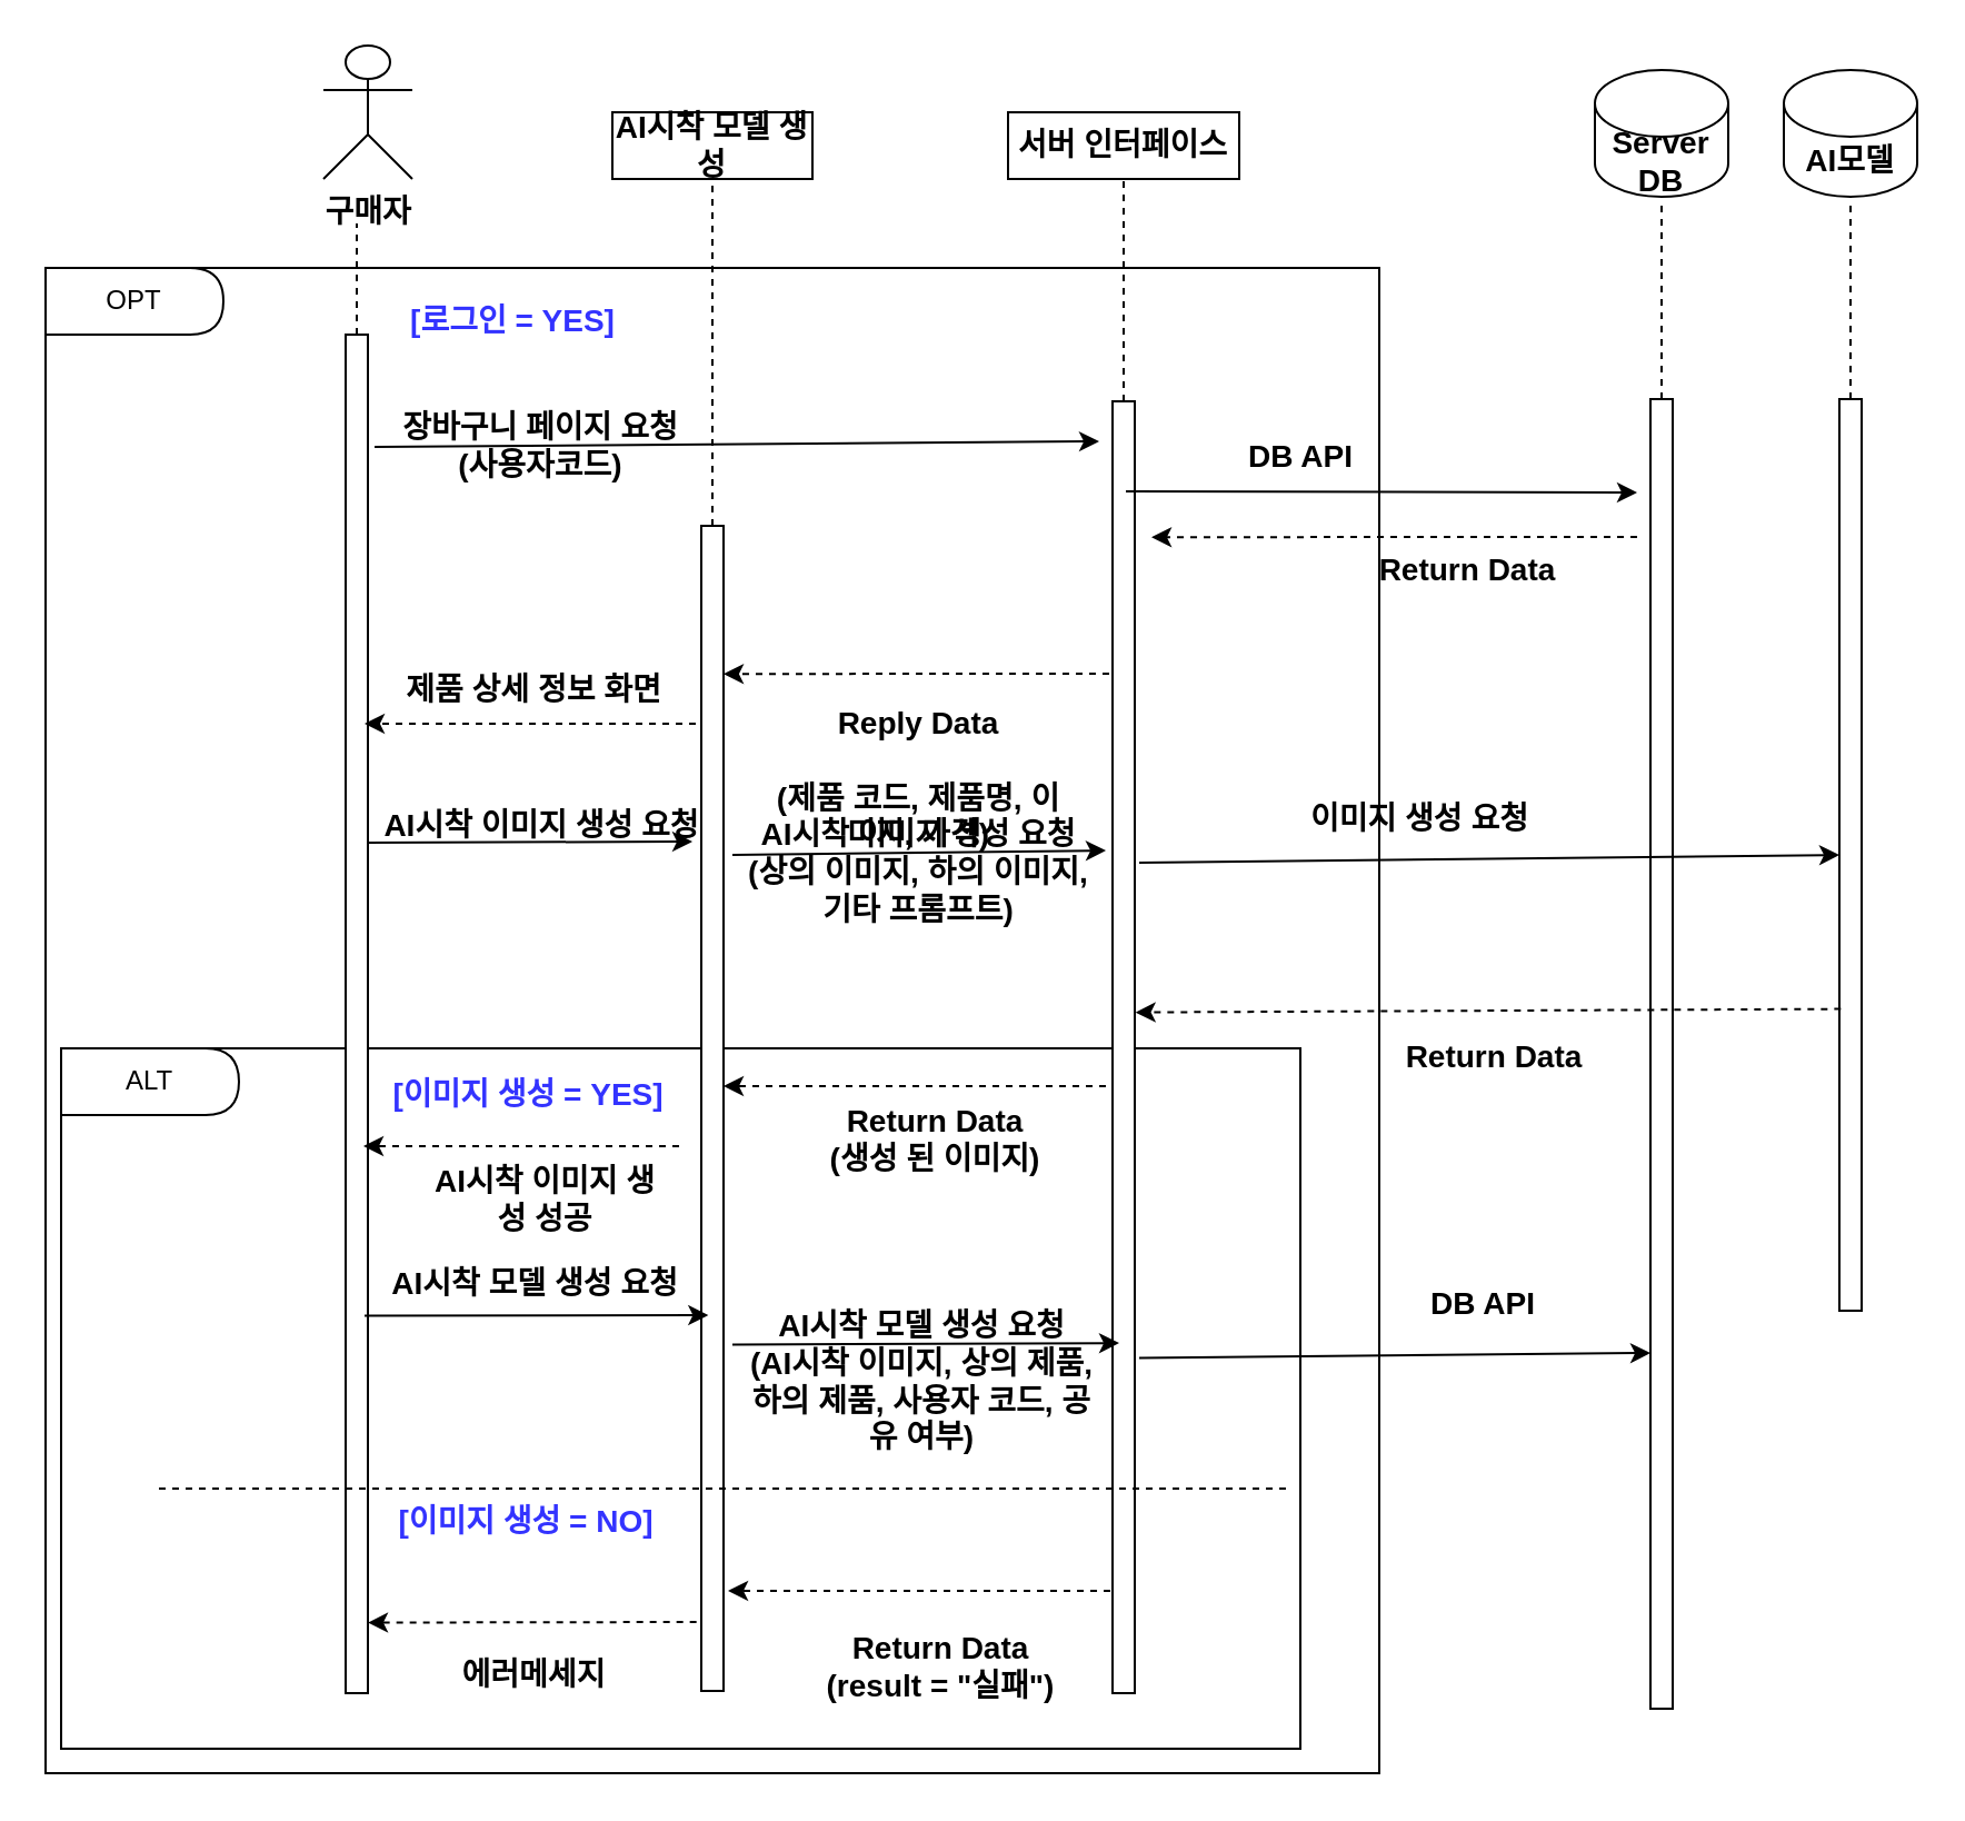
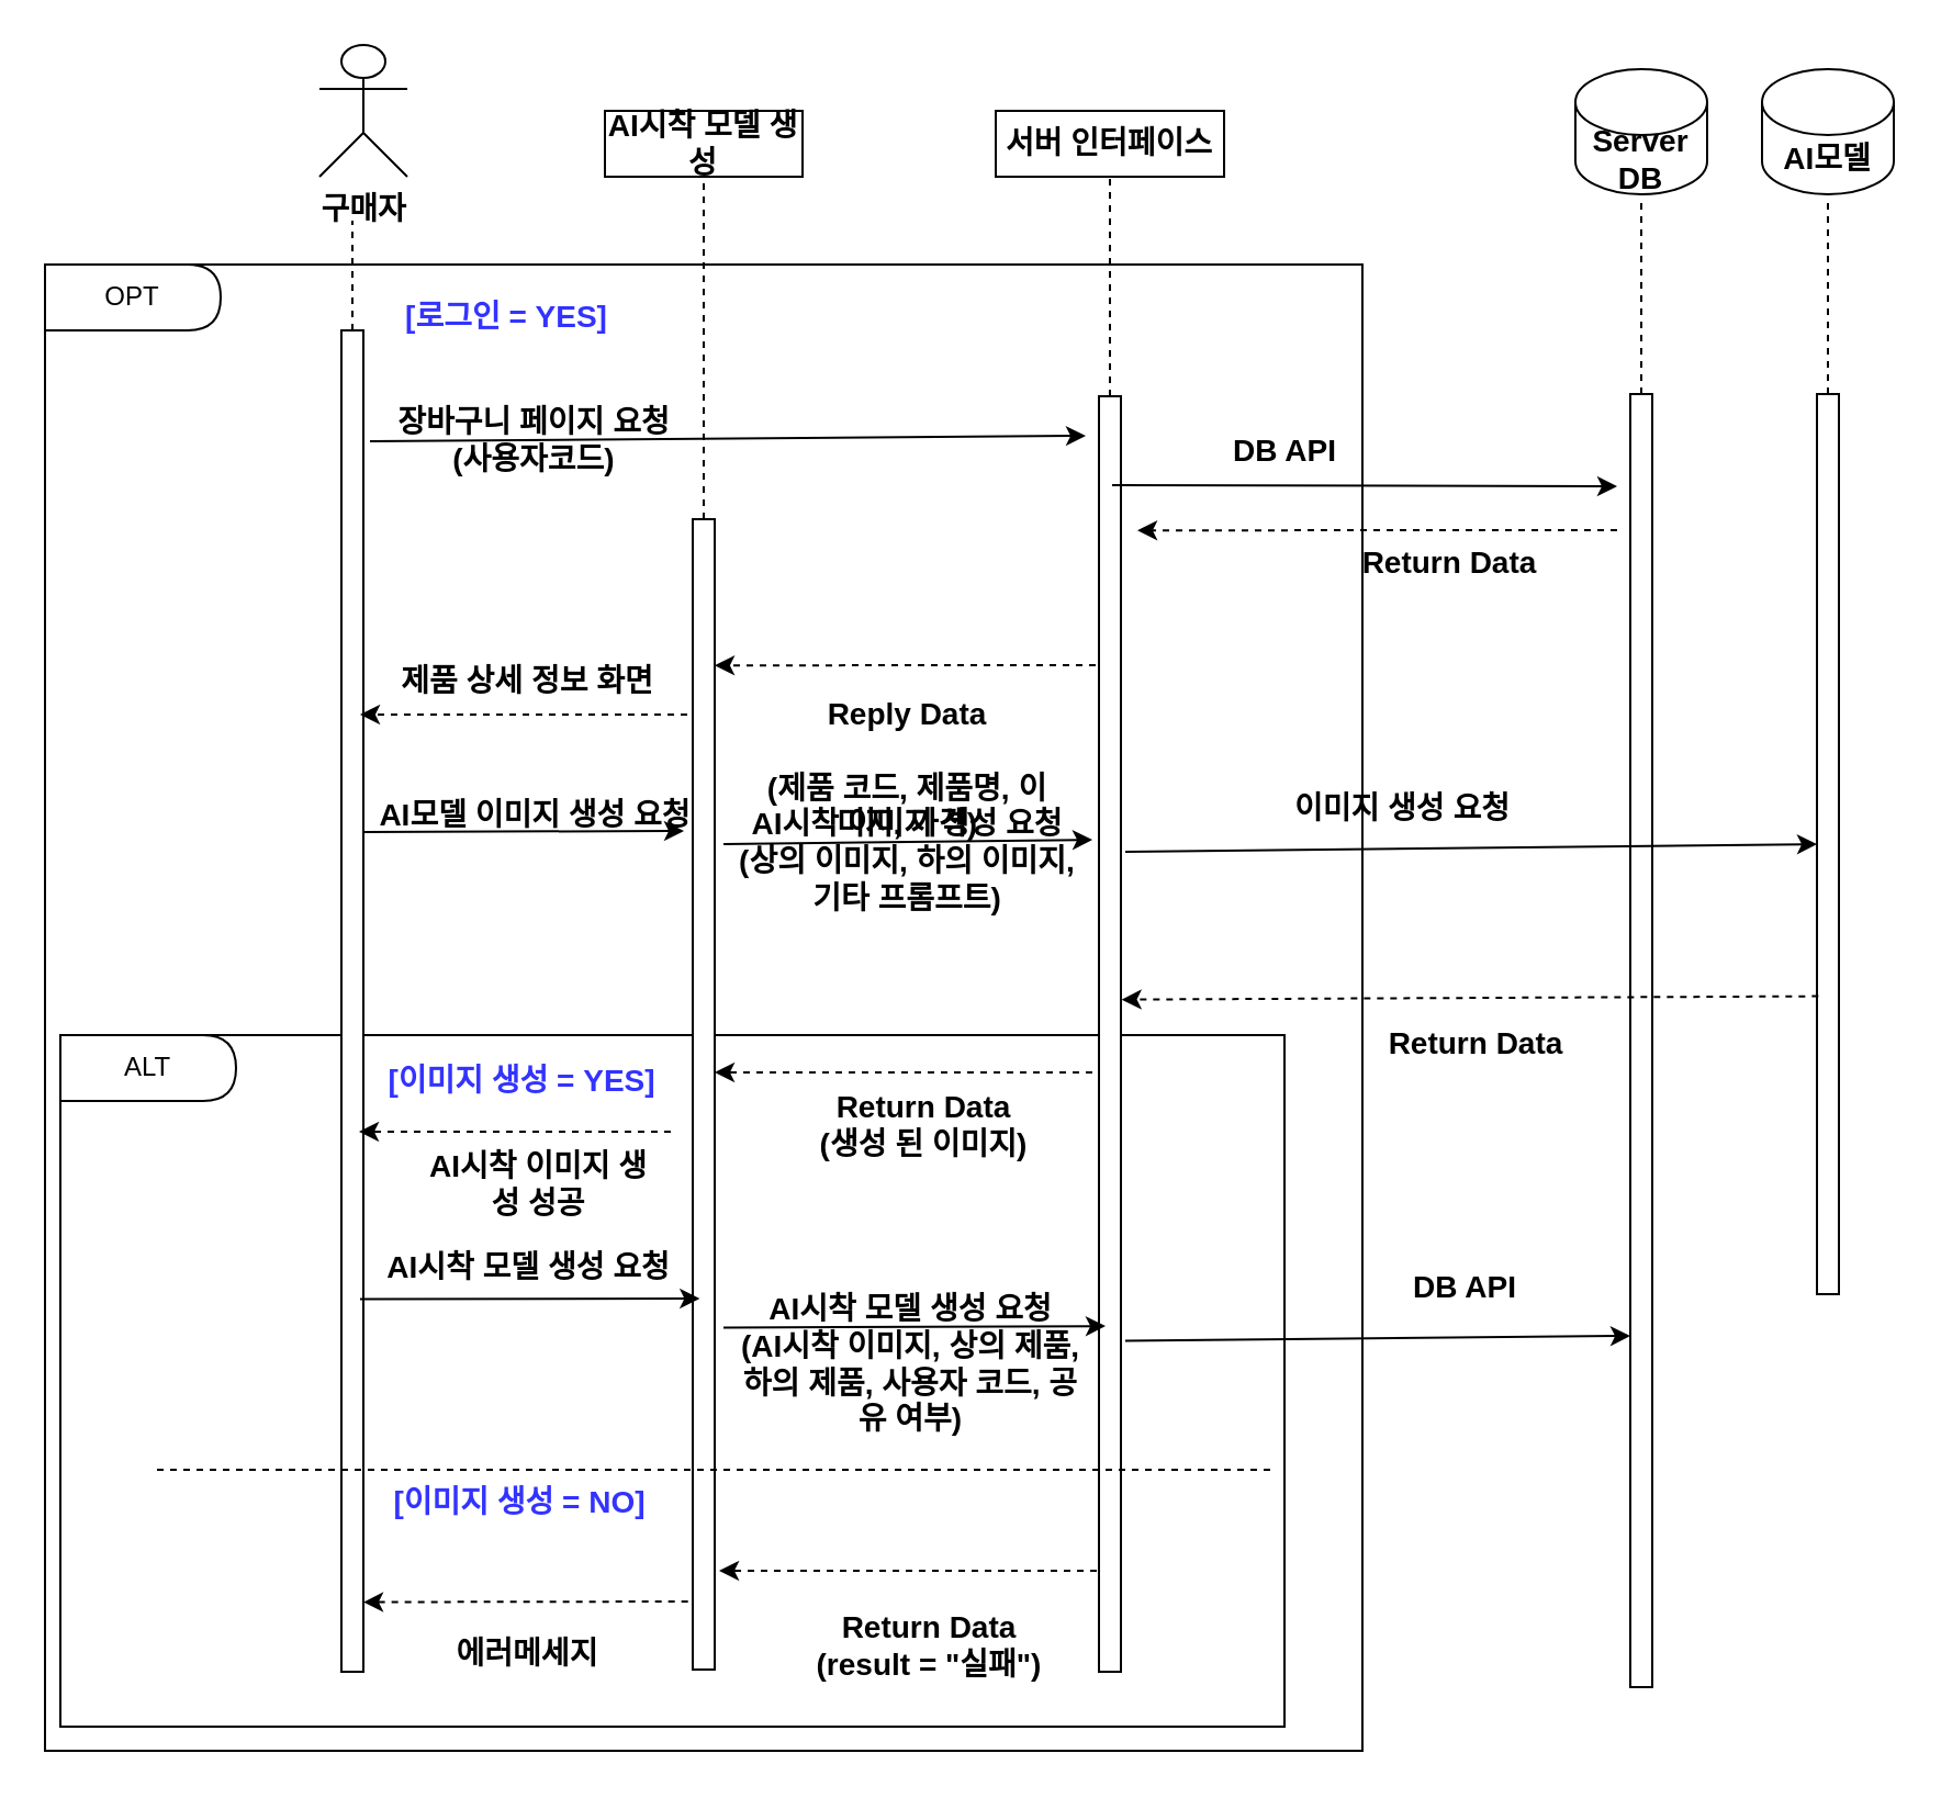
- <mxCell id="32" value="&lt;b&gt;&lt;font style=&quot;font-size: 14px;&quot;&gt;AI시착 이미지 &lt;/font&gt;&lt;font style=&quot;font-size: 14px;&quot;&gt;생성 요청&lt;/font&gt;&lt;/b&gt;" style="text;html=1;align=center;verticalAlign=middle;whiteSpace=wrap;rounded=0;" parent="1" vertex="1"><mxGeometry x="163.5" y="356" width="159" height="30" as="geometry" /></mxCell>
+ <mxCell id="32" value="&lt;b&gt;&lt;font style=&quot;font-size: 14px;&quot;&gt;AI모델 이미지 &lt;/font&gt;&lt;font style=&quot;font-size: 14px;&quot;&gt;생성 요청&lt;/font&gt;&lt;/b&gt;" style="text;html=1;align=center;verticalAlign=middle;whiteSpace=wrap;rounded=0;" parent="1" vertex="1"><mxGeometry x="163.5" y="356" width="159" height="30" as="geometry" /></mxCell>
